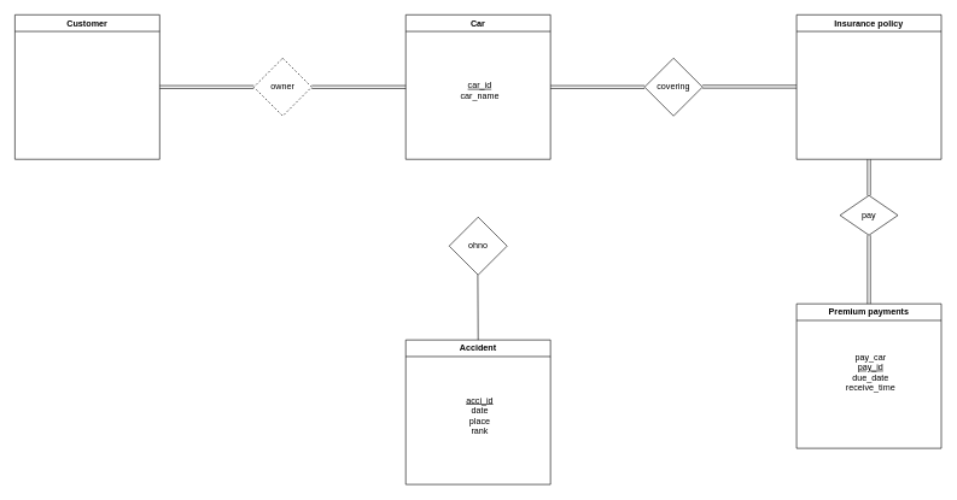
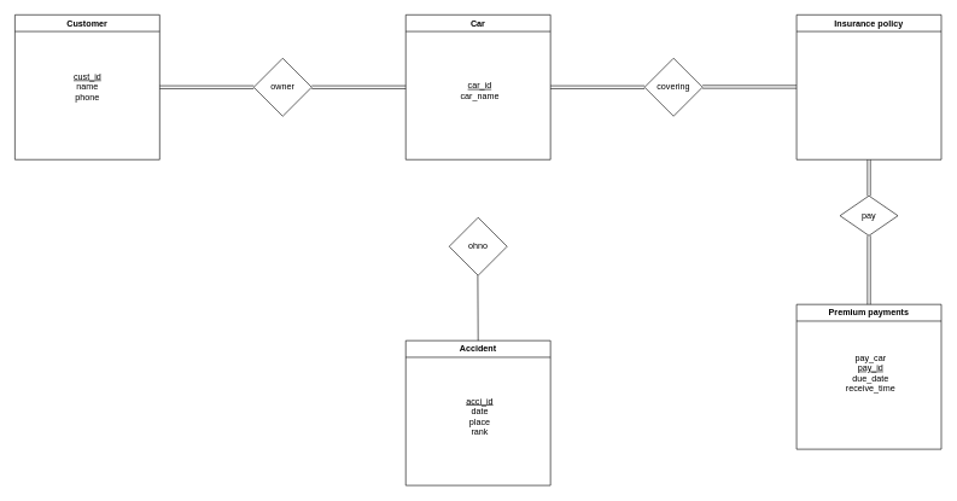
+ <mxCell id="3" value="&lt;u&gt;cust_id&lt;/u&gt;&lt;br&gt;name&lt;br&gt;phone" style="text;html=1;align=center;verticalAlign=middle;resizable=0;points=[];autosize=1;strokeColor=none;fillColor=none;" vertex="1" parent="2"><mxGeometry x="65" y="70" width="70" height="60" as="geometry" /></mxCell>
- <mxCell id="9" value="owner" style="rhombus;whiteSpace=wrap;html=1;dashed=1;" vertex="1" parent="1"><mxGeometry x="350" y="80" width="80" height="80" as="geometry" /></mxCell>
+ <mxCell id="9" value="owner" style="rhombus;whiteSpace=wrap;html=1;" vertex="1" parent="1"><mxGeometry x="350" y="80" width="80" height="80" as="geometry" /></mxCell>
